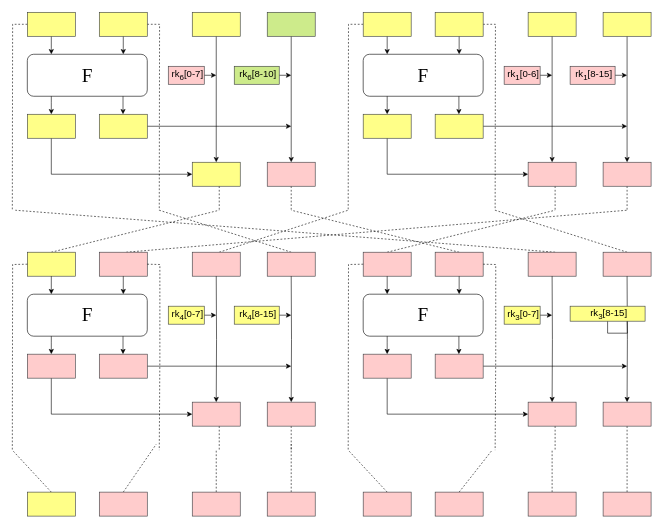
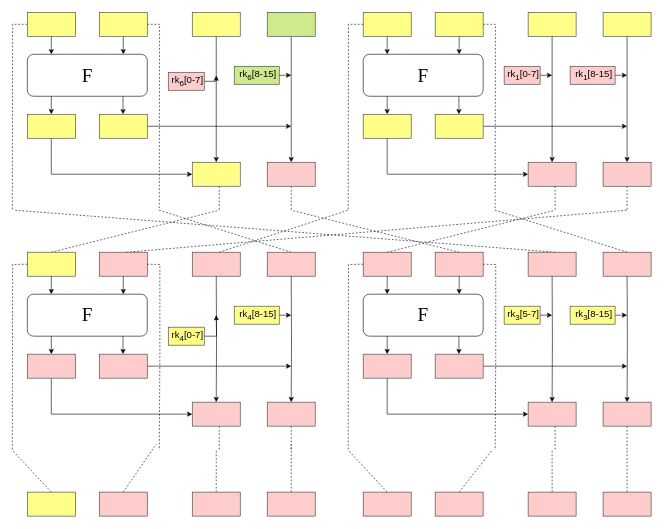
- <mxCell id="30" value="&lt;font style=&quot;font-size: 16px;&quot;&gt;&amp;nbsp;rk&lt;sub&gt;6&lt;/sub&gt;[0-7]&lt;/font&gt;" style="text;html=1;align=center;verticalAlign=middle;whiteSpace=wrap;rounded=0;fillColor=#ffcccc;strokeColor=#36393d;" parent="1" vertex="1"><mxGeometry x="280" y="110" width="60" height="30" as="geometry" /></mxCell>
+ <mxCell id="30" value="&lt;font style=&quot;font-size: 16px;&quot;&gt;&amp;nbsp;rk&lt;sub&gt;6&lt;/sub&gt;[0-7]&lt;/font&gt;" style="text;html=1;align=center;verticalAlign=middle;whiteSpace=wrap;rounded=0;fillColor=#ffcccc;strokeColor=#36393d;" parent="1" vertex="1"><mxGeometry x="280" y="120" width="60" height="30" as="geometry" /></mxCell>
- <mxCell id="32" value="&lt;font style=&quot;font-size: 16px;&quot;&gt;&amp;nbsp;rk&lt;sub&gt;6&lt;/sub&gt;[8-10]&lt;/font&gt;" style="text;html=1;align=center;verticalAlign=middle;whiteSpace=wrap;rounded=0;fillColor=#cdeb8b;strokeColor=#36393d;" parent="1" vertex="1"><mxGeometry x="390" y="110" width="75" height="30" as="geometry" /></mxCell>
+ <mxCell id="32" value="&lt;font style=&quot;font-size: 16px;&quot;&gt;&amp;nbsp;rk&lt;sub&gt;6&lt;/sub&gt;[8-15]&lt;/font&gt;" style="text;html=1;align=center;verticalAlign=middle;whiteSpace=wrap;rounded=0;fillColor=#cdeb8b;strokeColor=#36393d;" parent="1" vertex="1"><mxGeometry x="390" y="110" width="75" height="30" as="geometry" /></mxCell>
- <mxCell id="59" value="&lt;font style=&quot;font-size: 16px;&quot;&gt;&amp;nbsp;rk&lt;sub&gt;1&lt;/sub&gt;[0-6]&lt;/font&gt;" style="text;html=1;align=center;verticalAlign=middle;whiteSpace=wrap;rounded=0;fillColor=#ffcccc;strokeColor=#36393d;" parent="1" vertex="1"><mxGeometry x="840" y="110" width="60" height="30" as="geometry" /></mxCell>
+ <mxCell id="59" value="&lt;font style=&quot;font-size: 16px;&quot;&gt;&amp;nbsp;rk&lt;sub&gt;1&lt;/sub&gt;[0-7]&lt;/font&gt;" style="text;html=1;align=center;verticalAlign=middle;whiteSpace=wrap;rounded=0;fillColor=#ffcccc;strokeColor=#36393d;" parent="1" vertex="1"><mxGeometry x="840" y="110" width="60" height="30" as="geometry" /></mxCell>
- <mxCell id="107" value="&lt;font style=&quot;font-size: 16px;&quot;&gt;&amp;nbsp;rk&lt;sub&gt;3&lt;/sub&gt;[8-15]&lt;/font&gt;" style="text;html=1;align=center;verticalAlign=middle;whiteSpace=wrap;rounded=0;fillColor=#ffff88;strokeColor=#36393d;" parent="1" vertex="1"><mxGeometry x="950" y="510" width="125" height="25" as="geometry" /></mxCell>
+ <mxCell id="107" value="&lt;font style=&quot;font-size: 16px;&quot;&gt;&amp;nbsp;rk&lt;sub&gt;3&lt;/sub&gt;[8-15]&lt;/font&gt;" style="text;html=1;align=center;verticalAlign=middle;whiteSpace=wrap;rounded=0;fillColor=#ffff88;strokeColor=#36393d;" parent="1" vertex="1"><mxGeometry x="950" y="510" width="75" height="30" as="geometry" /></mxCell>
- <mxCell id="84" value="&lt;font style=&quot;font-size: 16px;&quot;&gt;&amp;nbsp;rk&lt;sub&gt;4&lt;/sub&gt;[0-7]&lt;/font&gt;" style="text;html=1;align=center;verticalAlign=middle;whiteSpace=wrap;rounded=0;fillColor=#ffff88;strokeColor=#36393d;" parent="1" vertex="1"><mxGeometry x="280" y="510" width="60" height="30" as="geometry" /></mxCell>
+ <mxCell id="84" value="&lt;font style=&quot;font-size: 16px;&quot;&gt;&amp;nbsp;rk&lt;sub&gt;4&lt;/sub&gt;[0-7]&lt;/font&gt;" style="text;html=1;align=center;verticalAlign=middle;whiteSpace=wrap;rounded=0;fillColor=#ffff88;strokeColor=#36393d;" parent="1" vertex="1"><mxGeometry x="280" y="545" width="60" height="30" as="geometry" /></mxCell>
- <mxCell id="105" value="&lt;font style=&quot;font-size: 16px;&quot;&gt;&amp;nbsp;rk&lt;sub&gt;3&lt;/sub&gt;[0-7]&lt;/font&gt;" style="text;html=1;align=center;verticalAlign=middle;whiteSpace=wrap;rounded=0;fillColor=#ffff88;strokeColor=#36393d;" parent="1" vertex="1"><mxGeometry x="840" y="510" width="60" height="30" as="geometry" /></mxCell>
+ <mxCell id="105" value="&lt;font style=&quot;font-size: 16px;&quot;&gt;&amp;nbsp;rk&lt;sub&gt;3&lt;/sub&gt;[5-7]&lt;/font&gt;" style="text;html=1;align=center;verticalAlign=middle;whiteSpace=wrap;rounded=0;fillColor=#ffff88;strokeColor=#36393d;" parent="1" vertex="1"><mxGeometry x="840" y="510" width="60" height="30" as="geometry" /></mxCell>
